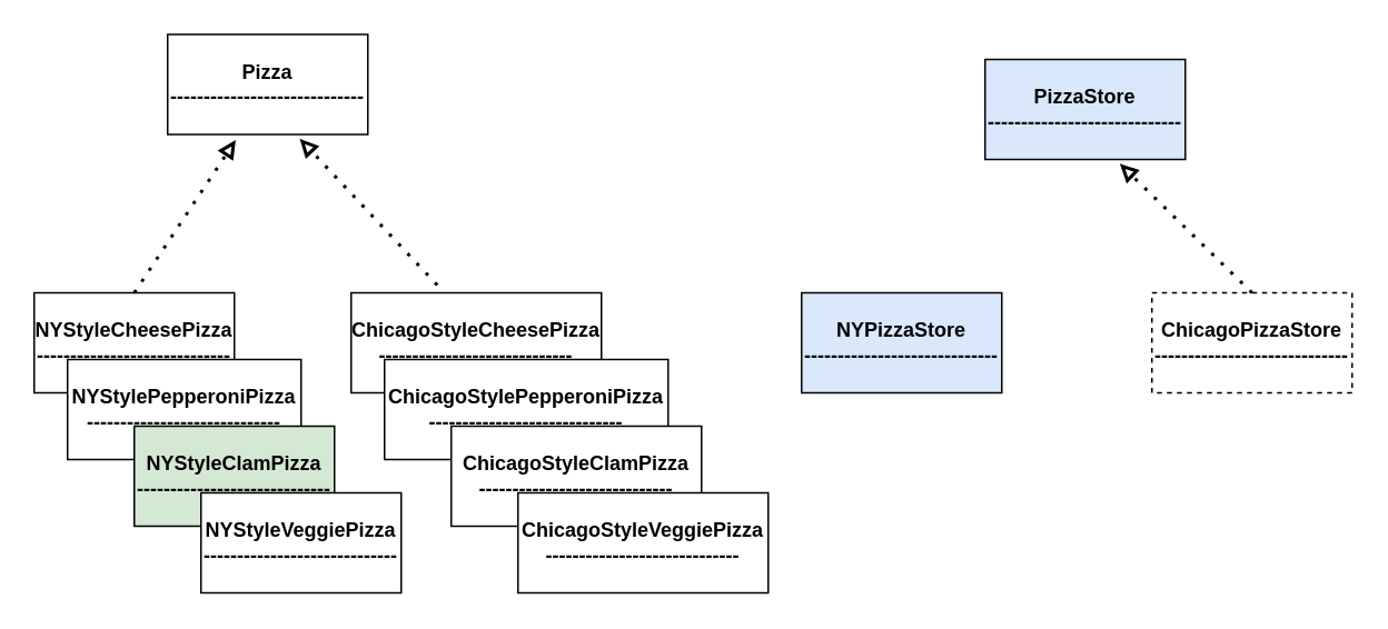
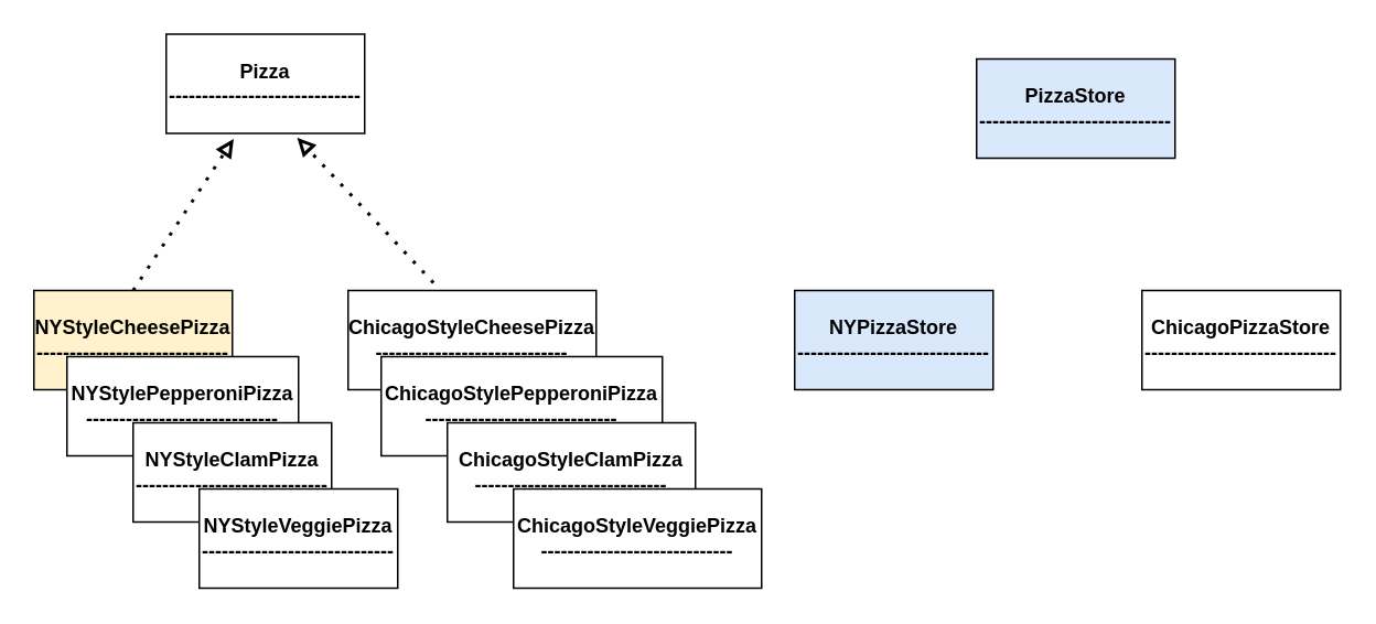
- <mxCell id="16" value="" style="endArrow=block;dashed=1;html=1;dashPattern=1 3;strokeWidth=2;rounded=0;exitX=0.5;exitY=0;exitDx=0;exitDy=0;entryX=0.673;entryY=1.043;entryDx=0;entryDy=0;entryPerimeter=0;endFill=0;" edge="1" parent="1" source="13" target="3"><mxGeometry width="50" height="50" relative="1" as="geometry"><mxPoint x="670" y="165" as="sourcePoint" /><mxPoint x="720" y="115" as="targetPoint" /></mxGeometry></mxCell>
- <mxCell id="5" value="NYStyleCheesePizza&lt;br&gt;-----------------------------" style="rounded=0;whiteSpace=wrap;html=1;fontStyle=1" vertex="1" parent="1"><mxGeometry x="20" y="175" width="120" height="60" as="geometry" /></mxCell>
+ <mxCell id="5" value="NYStyleCheesePizza&lt;br&gt;-----------------------------" style="rounded=0;whiteSpace=wrap;html=1;fontStyle=1;fillColor=#fff2cc;" vertex="1" parent="1"><mxGeometry x="20" y="175" width="120" height="60" as="geometry" /></mxCell>
- <mxCell id="13" value="ChicagoPizzaStore&lt;br&gt;-----------------------------" style="rounded=0;whiteSpace=wrap;html=1;fontStyle=1;dashed=1;" vertex="1" parent="1"><mxGeometry x="690" y="175" width="120" height="60" as="geometry" /></mxCell>
+ <mxCell id="13" value="ChicagoPizzaStore&lt;br&gt;-----------------------------" style="rounded=0;whiteSpace=wrap;html=1;fontStyle=1" vertex="1" parent="1"><mxGeometry x="690" y="175" width="120" height="60" as="geometry" /></mxCell>
- <mxCell id="7" value="NYStyleClamPizza&lt;br&gt;-----------------------------" style="rounded=0;whiteSpace=wrap;html=1;fontStyle=1;fillColor=#d5e8d4;" vertex="1" parent="1"><mxGeometry x="80" y="255" width="120" height="60" as="geometry" /></mxCell>
+ <mxCell id="7" value="NYStyleClamPizza&lt;br&gt;-----------------------------" style="rounded=0;whiteSpace=wrap;html=1;fontStyle=1" vertex="1" parent="1"><mxGeometry x="80" y="255" width="120" height="60" as="geometry" /></mxCell>
